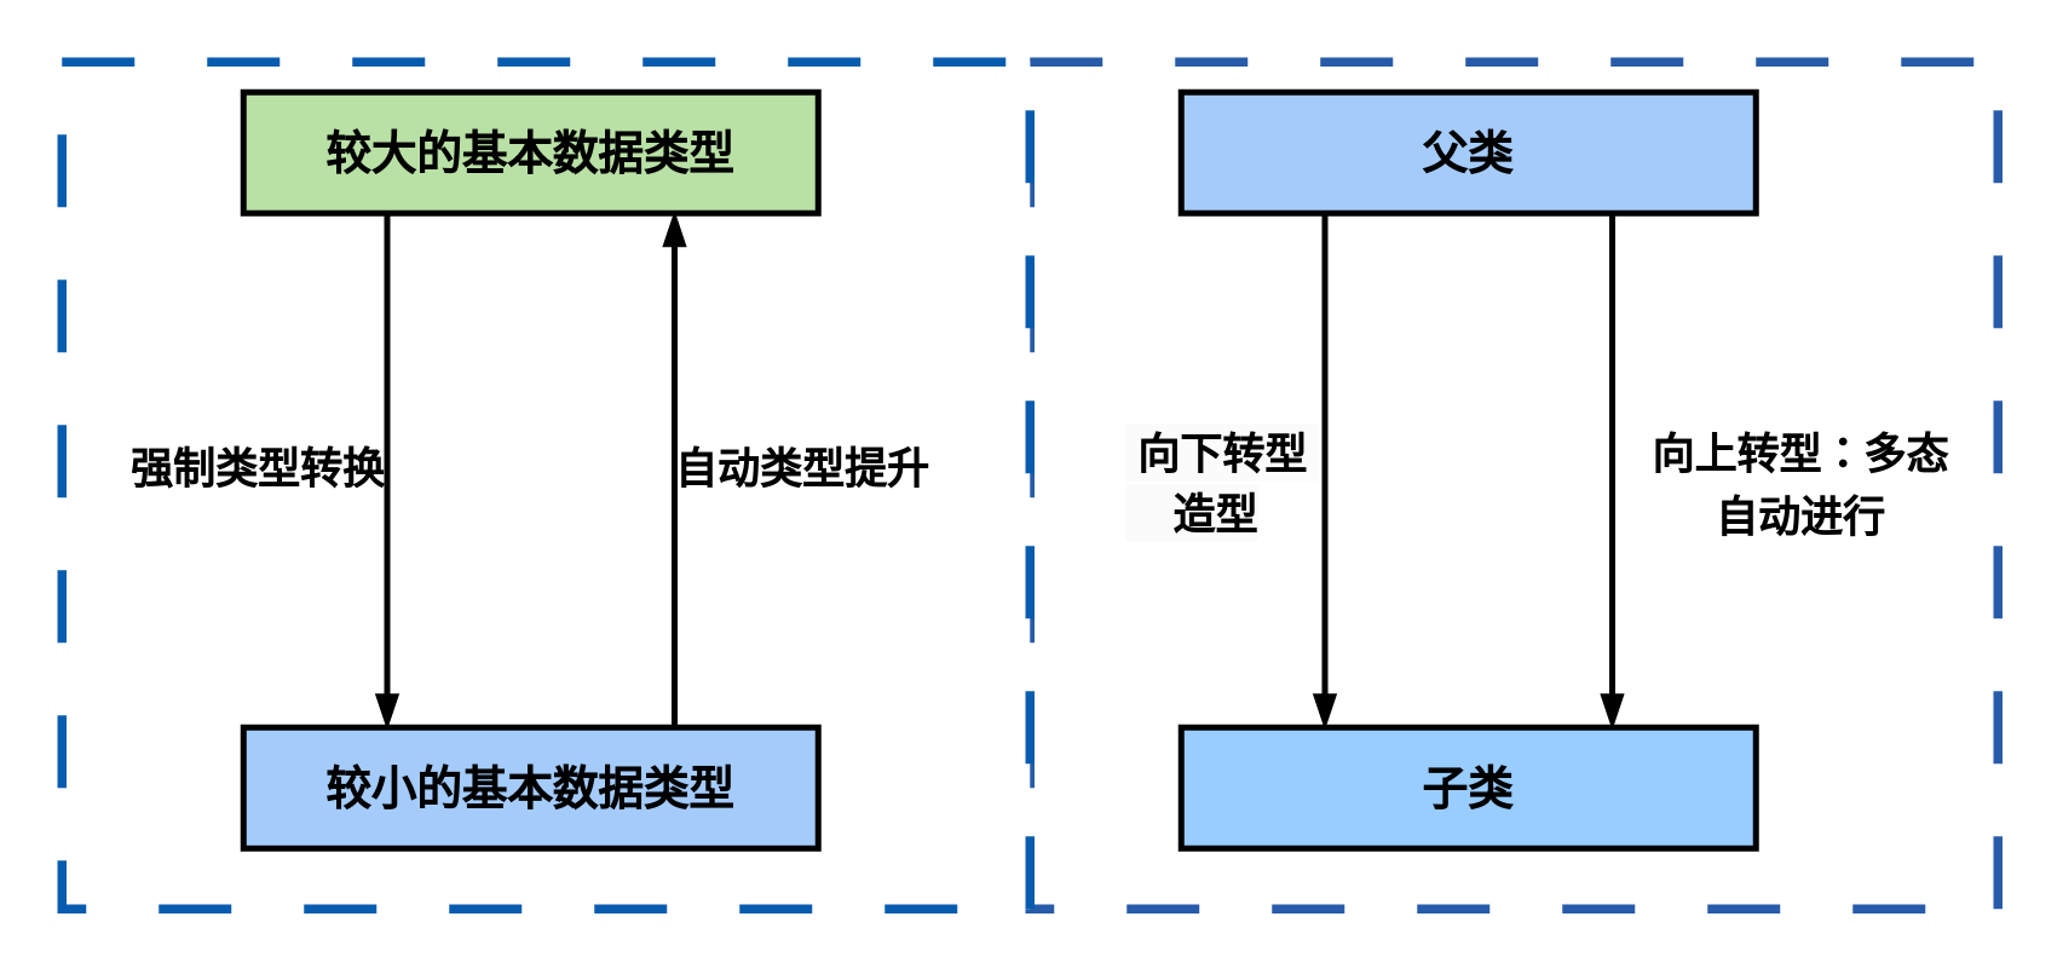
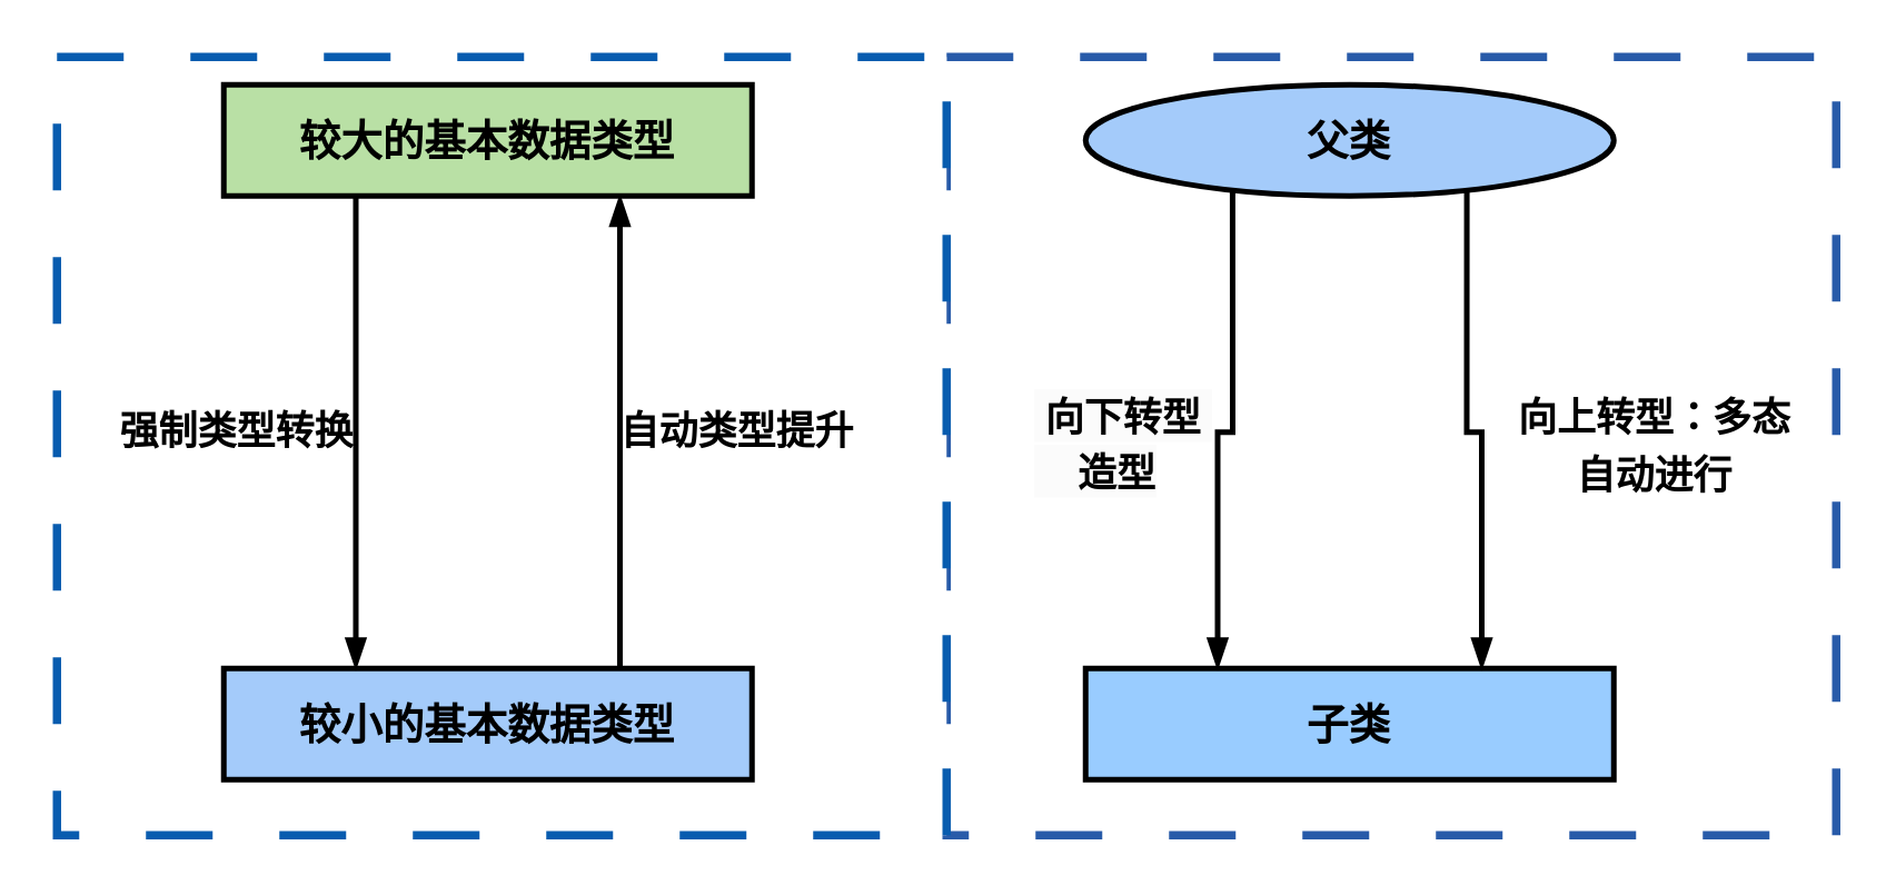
- <mxCell id="14" value="父类" style="rounded=0;whiteSpace=wrap;html=1;strokeWidth=2;fontStyle=1;fillColor=#a4cbfa;fontSize=15;" parent="1" vertex="1"><mxGeometry x="390" y="30" width="190" height="40" as="geometry" /></mxCell>
+ <mxCell id="14" value="父类" style="ellipse;whiteSpace=wrap;html=1;strokeWidth=2;fontStyle=1;fillColor=#a4cbfa;fontSize=15;" parent="1" vertex="1"><mxGeometry x="390" y="30" width="190" height="40" as="geometry" /></mxCell>
